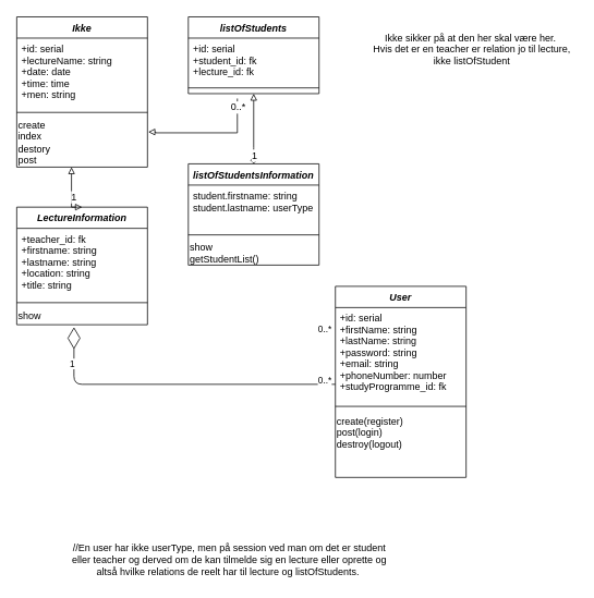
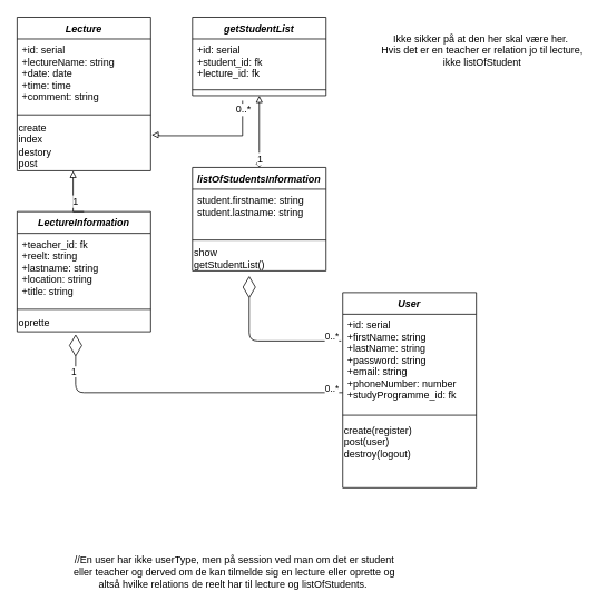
- <mxCell id="2" value="Ikke" style="swimlane;fontStyle=3;align=center;verticalAlign=top;childLayout=stackLayout;horizontal=1;startSize=26;horizontalStack=0;resizeParent=1;resizeParentMax=0;resizeLast=0;collapsible=1;marginBottom=0;" parent="1" vertex="1"><mxGeometry x="20" y="20" width="160" height="184" as="geometry"><mxRectangle x="350" y="29" width="70" height="26" as="alternateBounds" /></mxGeometry></mxCell>
+ <mxCell id="2" value="Lecture" style="swimlane;fontStyle=3;align=center;verticalAlign=top;childLayout=stackLayout;horizontal=1;startSize=26;horizontalStack=0;resizeParent=1;resizeParentMax=0;resizeLast=0;collapsible=1;marginBottom=0;" parent="1" vertex="1"><mxGeometry x="20" y="20" width="160" height="184" as="geometry"><mxRectangle x="350" y="29" width="70" height="26" as="alternateBounds" /></mxGeometry></mxCell>
- <mxCell id="16" value="listOfStudents" style="swimlane;fontStyle=3;align=center;verticalAlign=top;childLayout=stackLayout;horizontal=1;startSize=26;horizontalStack=0;resizeParent=1;resizeParentMax=0;resizeLast=0;collapsible=1;marginBottom=0;" parent="1" vertex="1"><mxGeometry x="230" y="20" width="160" height="94" as="geometry"><mxRectangle x="350" y="29" width="70" height="26" as="alternateBounds" /></mxGeometry></mxCell>
+ <mxCell id="16" value="getStudentList" style="swimlane;fontStyle=3;align=center;verticalAlign=top;childLayout=stackLayout;horizontal=1;startSize=26;horizontalStack=0;resizeParent=1;resizeParentMax=0;resizeLast=0;collapsible=1;marginBottom=0;" parent="1" vertex="1"><mxGeometry x="230" y="20" width="160" height="94" as="geometry"><mxRectangle x="350" y="29" width="70" height="26" as="alternateBounds" /></mxGeometry></mxCell>
- <mxCell id="3" value="+id: serial&#10;+lectureName: string&#10;+date: date&#10;+time: time&#10;+men: string&#10;" style="text;strokeColor=none;fillColor=none;align=left;verticalAlign=top;spacingLeft=4;spacingRight=4;overflow=hidden;rotatable=0;points=[[0,0.5],[1,0.5]];portConstraint=eastwest;" parent="2" vertex="1"><mxGeometry y="26" width="160" height="84" as="geometry" /></mxCell>
+ <mxCell id="3" value="+id: serial&#10;+lectureName: string&#10;+date: date&#10;+time: time&#10;+comment: string&#10;" style="text;strokeColor=none;fillColor=none;align=left;verticalAlign=top;spacingLeft=4;spacingRight=4;overflow=hidden;rotatable=0;points=[[0,0.5],[1,0.5]];portConstraint=eastwest;" parent="2" vertex="1"><mxGeometry y="26" width="160" height="84" as="geometry" /></mxCell>
- <mxCell id="20" value="student.firstname: string&#10;student.lastname: userType" style="text;strokeColor=none;fillColor=none;align=left;verticalAlign=top;spacingLeft=4;spacingRight=4;overflow=hidden;rotatable=0;points=[[0,0.5],[1,0.5]];portConstraint=eastwest;" vertex="1" parent="19"><mxGeometry y="26" width="160" height="54" as="geometry" /></mxCell>
+ <mxCell id="20" value="student.firstname: string&#10;student.lastname: string" style="text;strokeColor=none;fillColor=none;align=left;verticalAlign=top;spacingLeft=4;spacingRight=4;overflow=hidden;rotatable=0;points=[[0,0.5],[1,0.5]];portConstraint=eastwest;" vertex="1" parent="19"><mxGeometry y="26" width="160" height="54" as="geometry" /></mxCell>
- <mxCell id="14" value="" style="edgeStyle=orthogonalEdgeStyle;rounded=0;orthogonalLoop=1;jettySize=auto;html=1;startArrow=block;startFill=0;endArrow=block;endFill=0;entryX=0.5;entryY=0;entryDx=0;entryDy=0;exitX=0.419;exitY=1;exitDx=0;exitDy=0;exitPerimeter=0;" edge="1" parent="1" source="5" target="10"><mxGeometry relative="1" as="geometry"><Array as="points"><mxPoint x="87" y="253" /></Array><mxPoint x="180" y="515" as="sourcePoint" /><mxPoint x="218" y="330" as="targetPoint" /></mxGeometry></mxCell>
+ <mxCell id="14" value="" style="edgeStyle=orthogonalEdgeStyle;rounded=0;orthogonalLoop=1;jettySize=auto;html=1;startArrow=block;startFill=0;endArrow=none;endFill=0;entryX=0.5;entryY=0;entryDx=0;entryDy=0;exitX=0.419;exitY=1;exitDx=0;exitDy=0;exitPerimeter=0;" edge="1" parent="1" source="5" target="10"><mxGeometry relative="1" as="geometry"><Array as="points"><mxPoint x="87" y="253" /></Array><mxPoint x="180" y="515" as="sourcePoint" /><mxPoint x="218" y="330" as="targetPoint" /></mxGeometry></mxCell>
- <mxCell id="11" value="+teacher_id: fk&#10;+firstname: string&#10;+lastname: string&#10;+location: string&#10;+title: string&#10;" style="text;strokeColor=none;fillColor=none;align=left;verticalAlign=top;spacingLeft=4;spacingRight=4;overflow=hidden;rotatable=0;points=[[0,0.5],[1,0.5]];portConstraint=eastwest;" vertex="1" parent="10"><mxGeometry y="26" width="160" height="84" as="geometry" /></mxCell>
+ <mxCell id="11" value="+teacher_id: fk&#10;+reelt: string&#10;+lastname: string&#10;+location: string&#10;+title: string&#10;" style="text;strokeColor=none;fillColor=none;align=left;verticalAlign=top;spacingLeft=4;spacingRight=4;overflow=hidden;rotatable=0;points=[[0,0.5],[1,0.5]];portConstraint=eastwest;" vertex="1" parent="10"><mxGeometry y="26" width="160" height="84" as="geometry" /></mxCell>
- <mxCell id="13" value="&lt;div&gt;show&lt;/div&gt;" style="text;html=1;align=left;verticalAlign=middle;resizable=0;points=[];autosize=1;" vertex="1" parent="10"><mxGeometry y="124" width="160" height="20" as="geometry" /></mxCell>
+ <mxCell id="13" value="&lt;div&gt;oprette&lt;/div&gt;" style="text;html=1;align=left;verticalAlign=middle;resizable=0;points=[];autosize=1;" vertex="1" parent="10"><mxGeometry y="124" width="160" height="20" as="geometry" /></mxCell>
+ <mxCell id="29" value="" style="endArrow=diamondThin;endFill=0;endSize=24;html=1;entryX=0.425;entryY=1.2;entryDx=0;entryDy=0;entryPerimeter=0;exitX=-0.012;exitY=0.281;exitDx=0;exitDy=0;exitPerimeter=0;" edge="1" parent="1" source="26" target="22"><mxGeometry width="160" relative="1" as="geometry"><mxPoint x="210" y="380" as="sourcePoint" /><mxPoint x="370" y="380" as="targetPoint" /><Array as="points"><mxPoint x="298" y="408" /></Array></mxGeometry></mxCell>
- <mxCell id="28" value="&lt;div&gt;&lt;span&gt;create(register)&lt;/span&gt;&lt;/div&gt;&lt;div&gt;&lt;span&gt;post(login)&lt;/span&gt;&lt;/div&gt;&lt;div&gt;destroy(logout)&lt;/div&gt;&lt;div&gt;&lt;br&gt;&lt;/div&gt;&lt;div&gt;&lt;br&gt;&lt;/div&gt;" style="text;html=1;align=left;verticalAlign=middle;resizable=0;points=[];autosize=1;" parent="25" vertex="1"><mxGeometry y="154" width="160" height="80" as="geometry" /></mxCell>
+ <mxCell id="28" value="&lt;div&gt;&lt;span&gt;create(register)&lt;/span&gt;&lt;/div&gt;&lt;div&gt;&lt;span&gt;post(user)&lt;/span&gt;&lt;/div&gt;&lt;div&gt;destroy(logout)&lt;/div&gt;&lt;div&gt;&lt;br&gt;&lt;/div&gt;&lt;div&gt;&lt;br&gt;&lt;/div&gt;" style="text;html=1;align=left;verticalAlign=middle;resizable=0;points=[];autosize=1;" parent="25" vertex="1"><mxGeometry y="154" width="160" height="80" as="geometry" /></mxCell>
